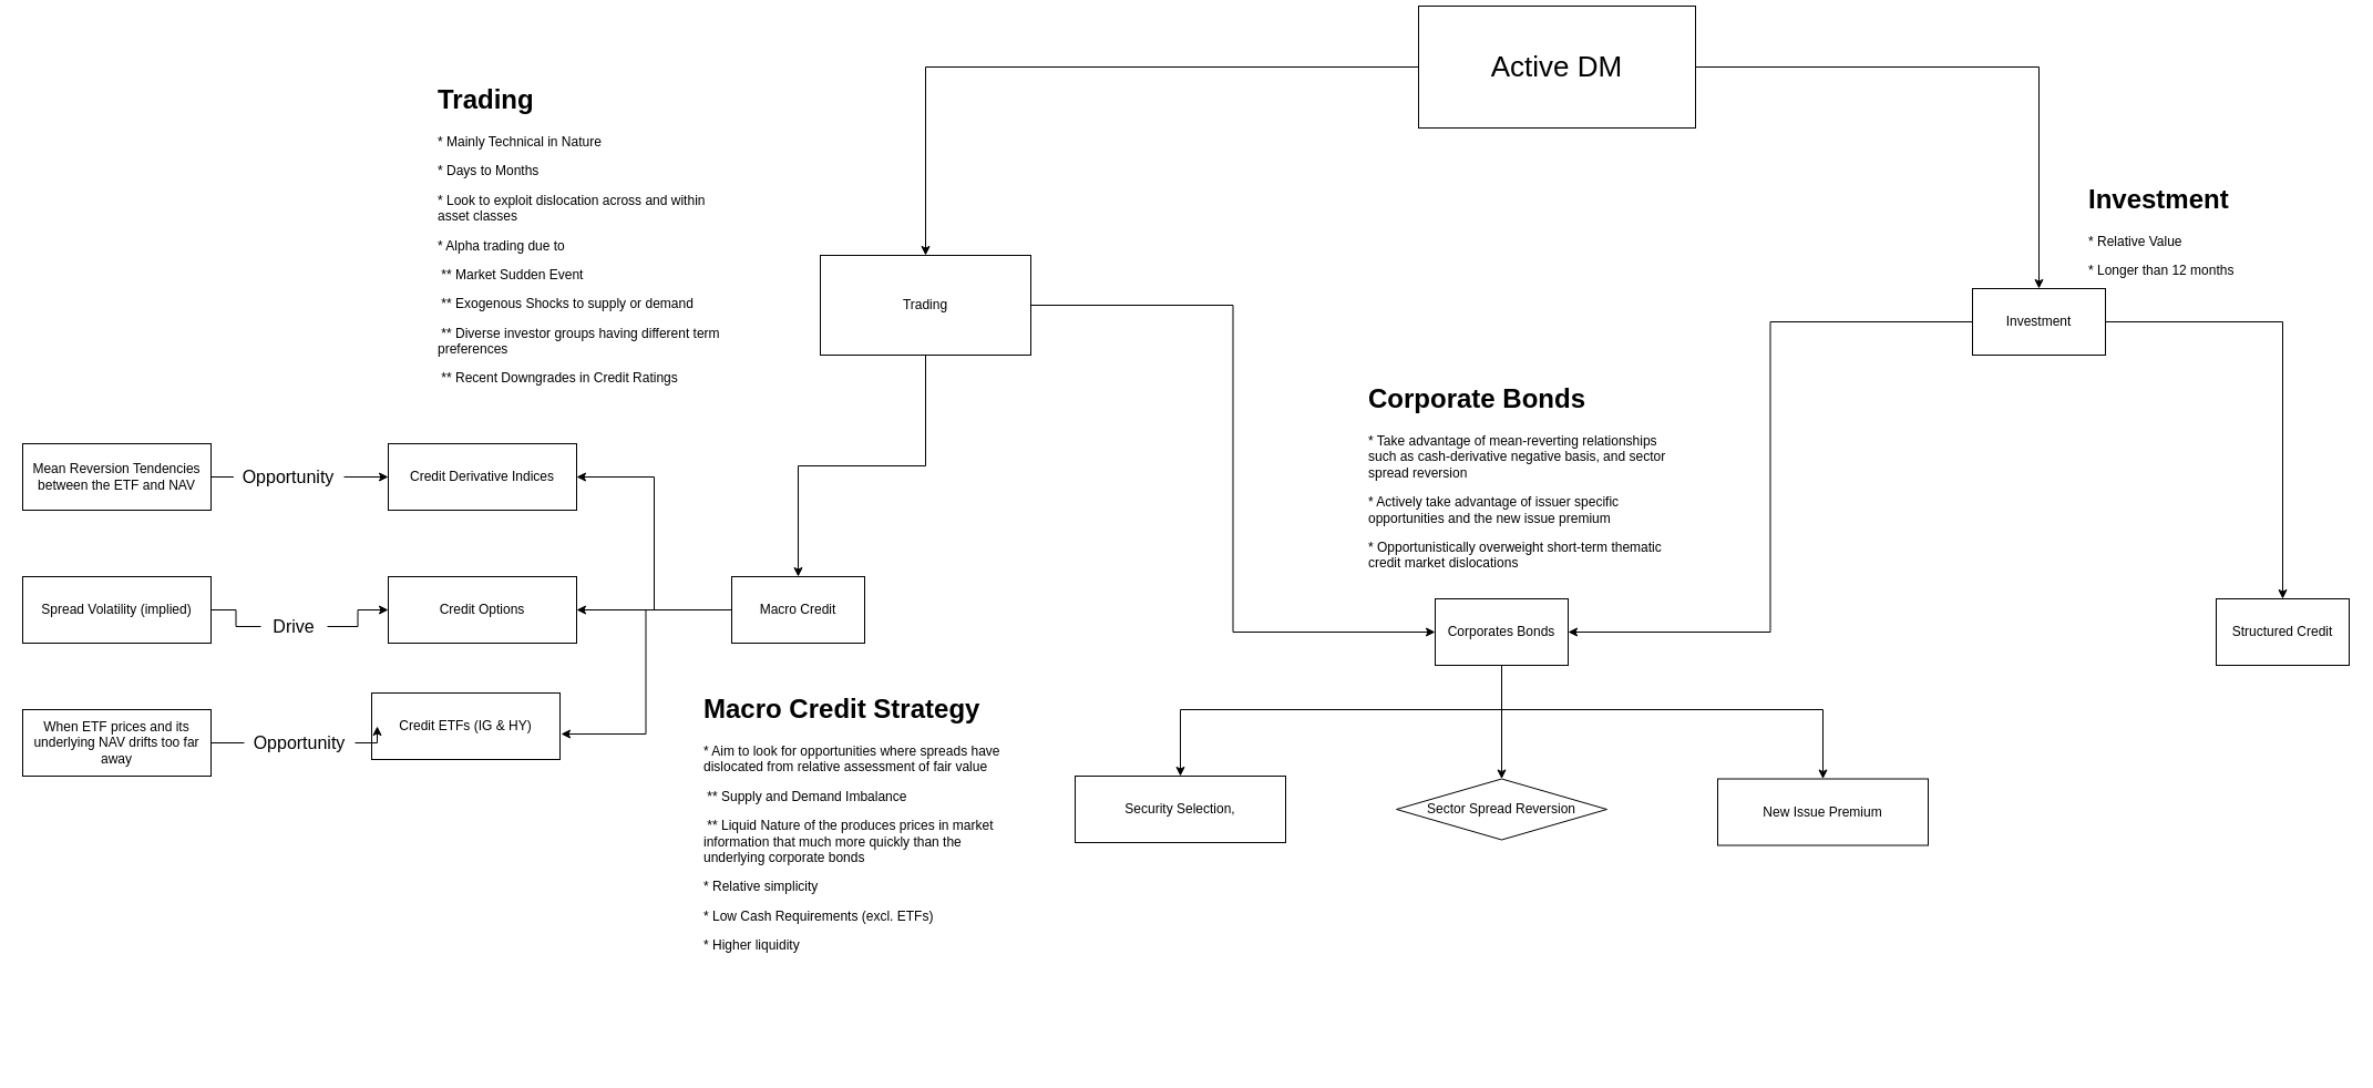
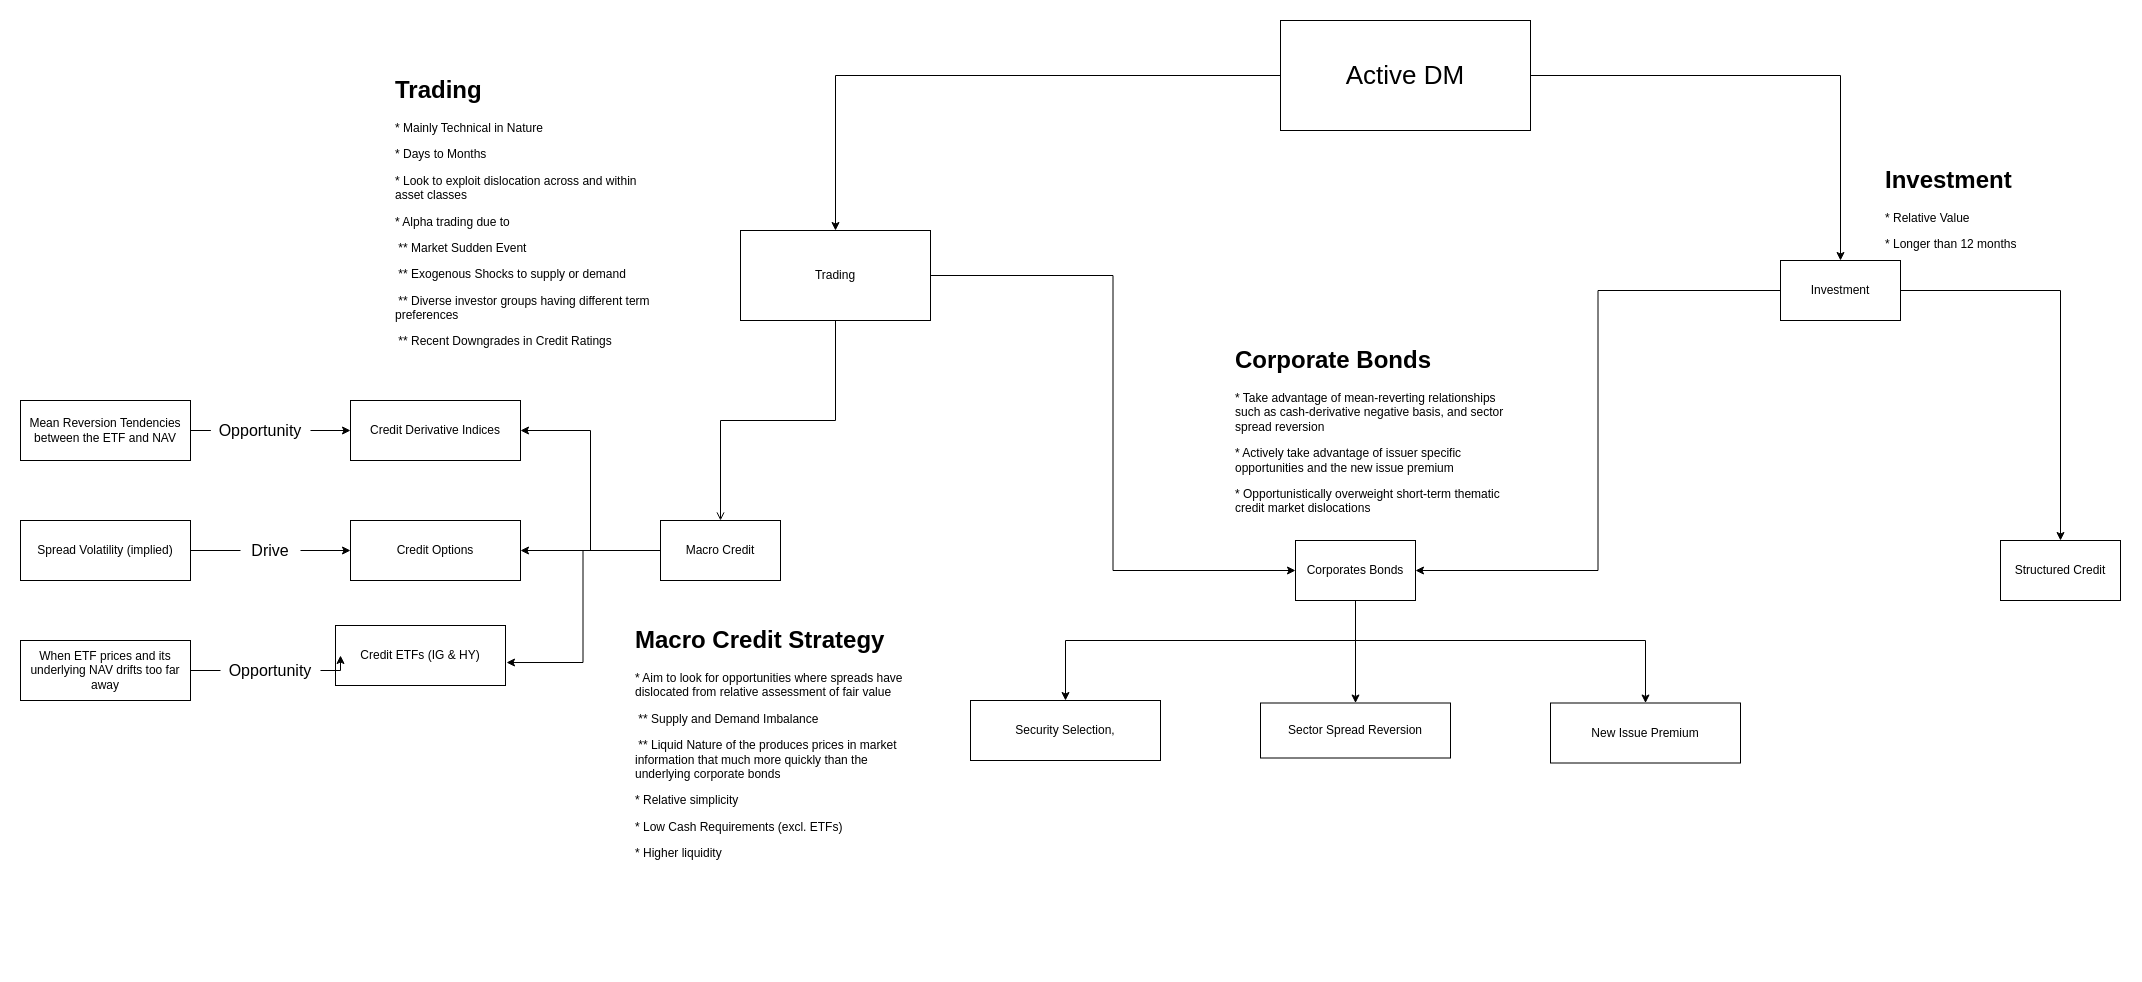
- <mxCell id="4" value="&lt;font style=&quot;font-size: 26px&quot;&gt;Active DM&lt;/font&gt;" style="whiteSpace=wrap;html=1;" vertex="1" parent="1"><mxGeometry x="1280" y="5" width="250" height="110" as="geometry" /></mxCell>
+ <mxCell id="4" value="&lt;font style=&quot;font-size: 26px&quot;&gt;Active DM&lt;/font&gt;" style="whiteSpace=wrap;html=1;" vertex="1" parent="1"><mxGeometry x="1280" y="20" width="250" height="110" as="geometry" /></mxCell>
- <mxCell id="5" style="edgeStyle=orthogonalEdgeStyle;rounded=0;orthogonalLoop=1;jettySize=auto;html=1;" edge="1" parent="1" source="7" target="16"><mxGeometry relative="1" as="geometry" /></mxCell>
+ <mxCell id="5" style="edgeStyle=orthogonalEdgeStyle;rounded=0;orthogonalLoop=1;jettySize=auto;html=1;endArrow=open;" edge="1" parent="1" source="7" target="16"><mxGeometry relative="1" as="geometry" /></mxCell>
- <mxCell id="28" value="Drive" style="text;html=1;strokeColor=none;fillColor=none;align=center;verticalAlign=middle;whiteSpace=wrap;rounded=0;fontSize=16;" vertex="1" parent="1"><mxGeometry x="235" y="550" width="60" height="30" as="geometry" /></mxCell>
+ <mxCell id="28" value="Drive" style="text;html=1;strokeColor=none;fillColor=none;align=center;verticalAlign=middle;whiteSpace=wrap;rounded=0;fontSize=16;" vertex="1" parent="1"><mxGeometry x="240" y="535" width="60" height="30" as="geometry" /></mxCell>
- <mxCell id="40" value="Sector Spread Reversion" style="rhombus;whiteSpace=wrap;html=1;" vertex="1" parent="1"><mxGeometry x="1260" y="702.5" width="190" height="55" as="geometry" /></mxCell>
+ <mxCell id="40" value="Sector Spread Reversion" style="whiteSpace=wrap;html=1;" vertex="1" parent="1"><mxGeometry x="1260" y="702.5" width="190" height="55" as="geometry" /></mxCell>
